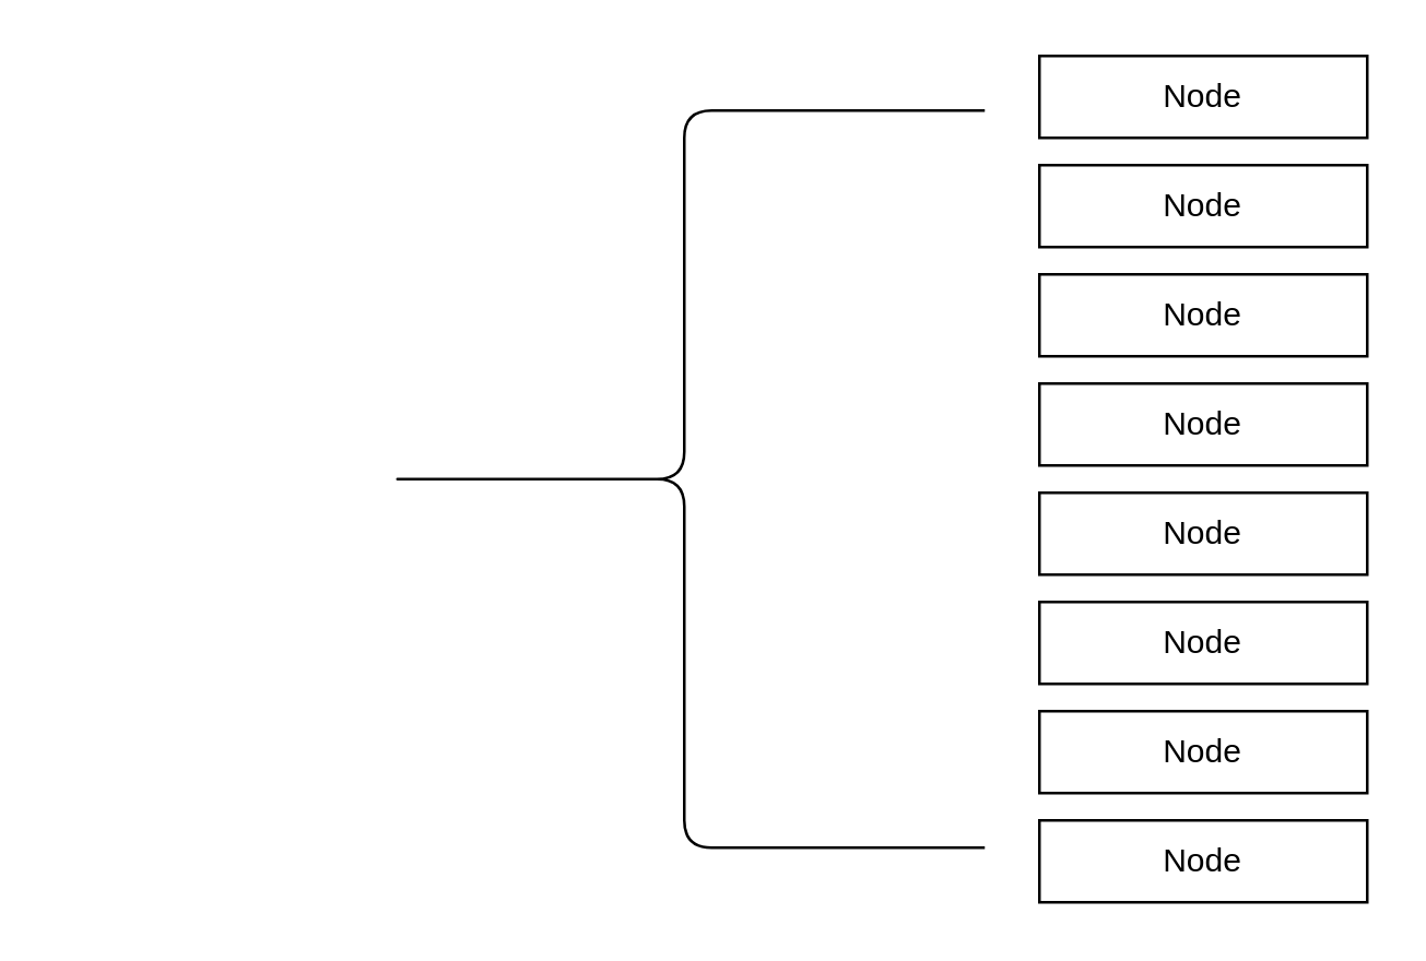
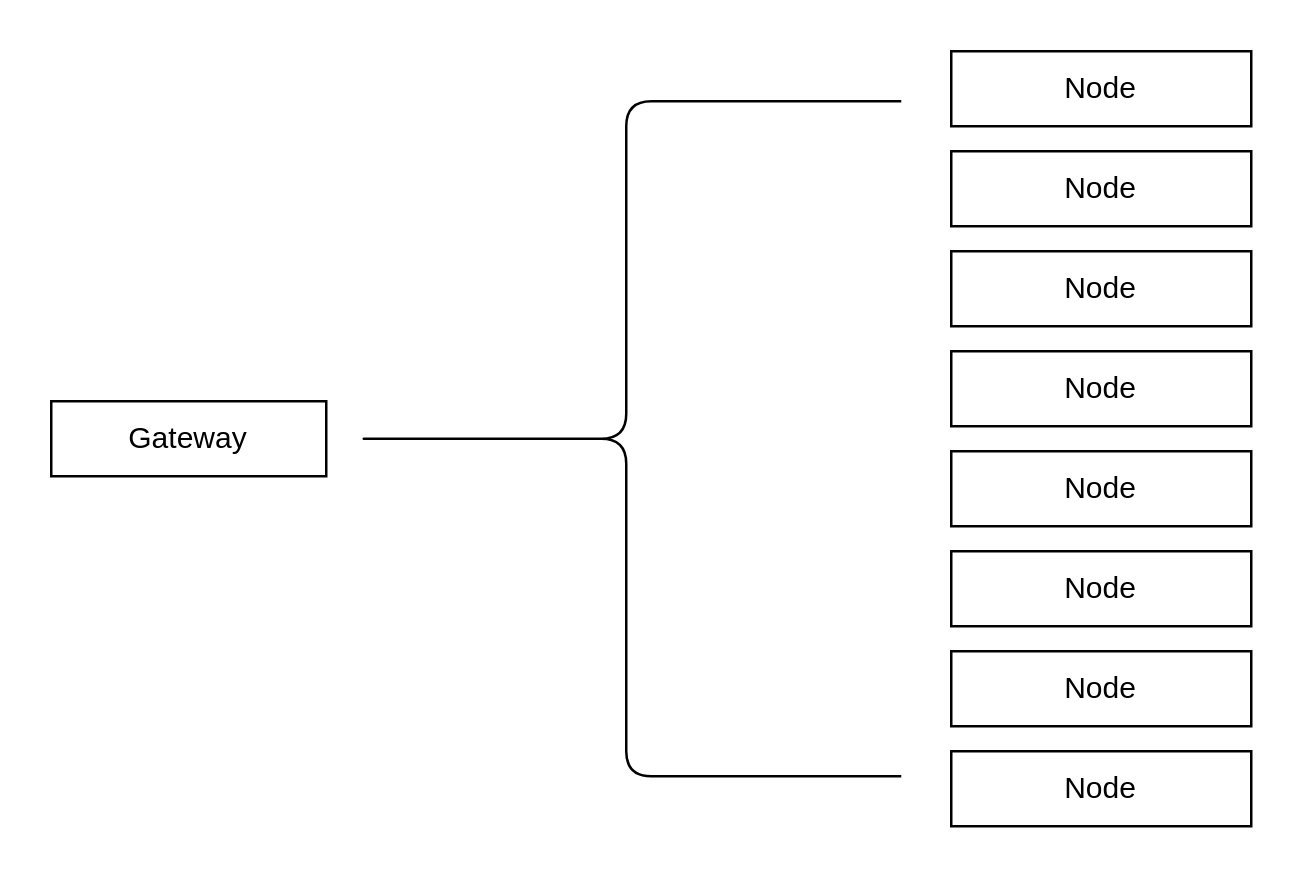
+ <mxCell id="2" value="Gateway" style="rounded=0;whiteSpace=wrap;html=1;" vertex="1" parent="1"><mxGeometry x="20" y="160" width="110" height="30" as="geometry" /></mxCell>
